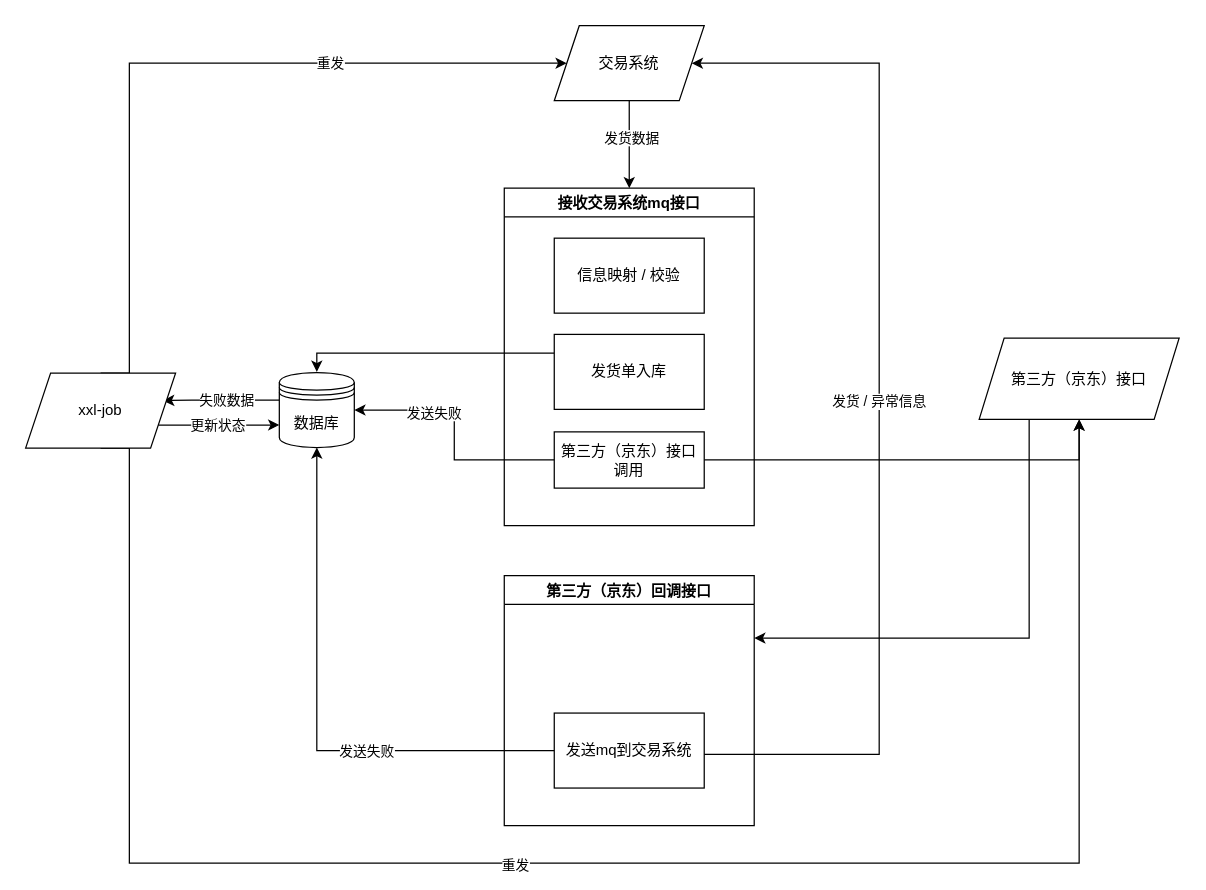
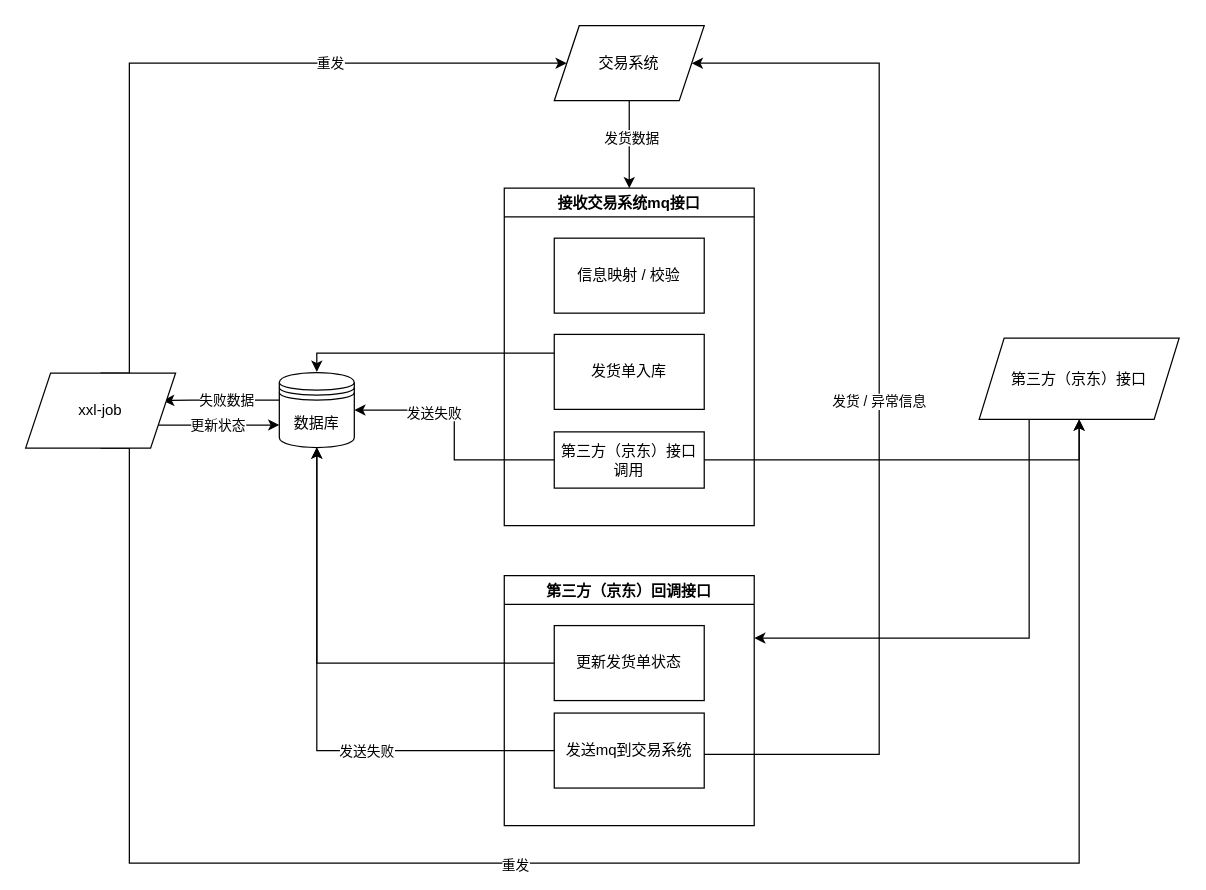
+ <mxCell id="24" style="edgeStyle=orthogonalEdgeStyle;rounded=0;orthogonalLoop=1;jettySize=auto;html=1;exitX=0;exitY=0.5;exitDx=0;exitDy=0;" parent="1" source="22" target="5" edge="1"><mxGeometry relative="1" as="geometry" /></mxCell>
+ <mxCell id="22" value="更新发货单状态" style="rounded=0;whiteSpace=wrap;html=1;" parent="21" vertex="1"><mxGeometry x="40" y="40" width="120" height="60" as="geometry" /></mxCell>
